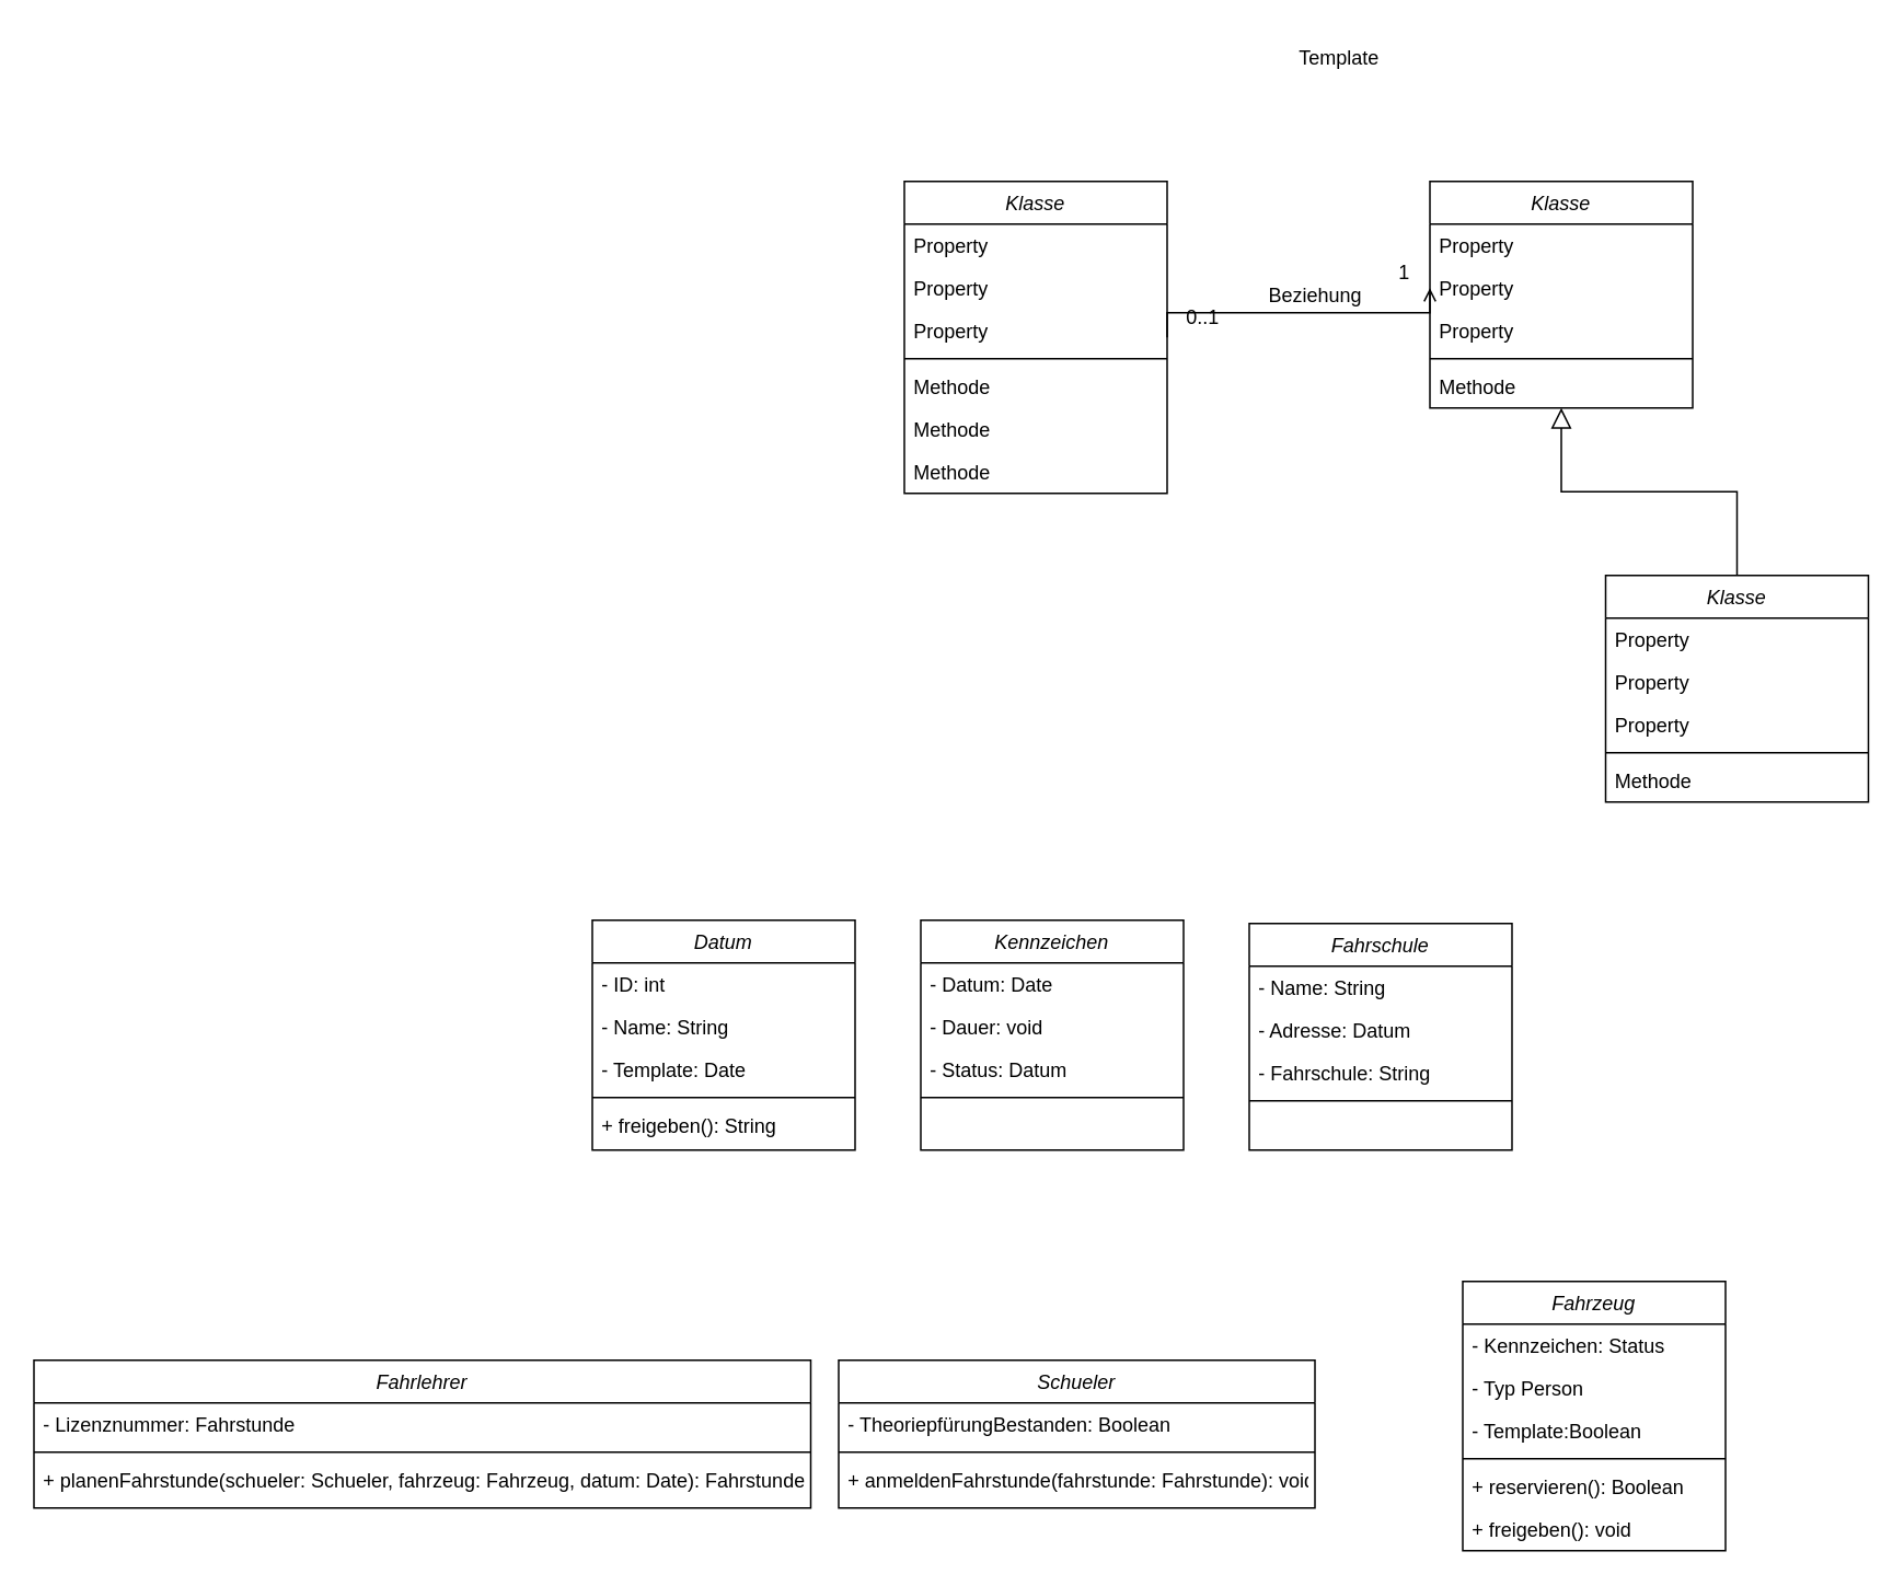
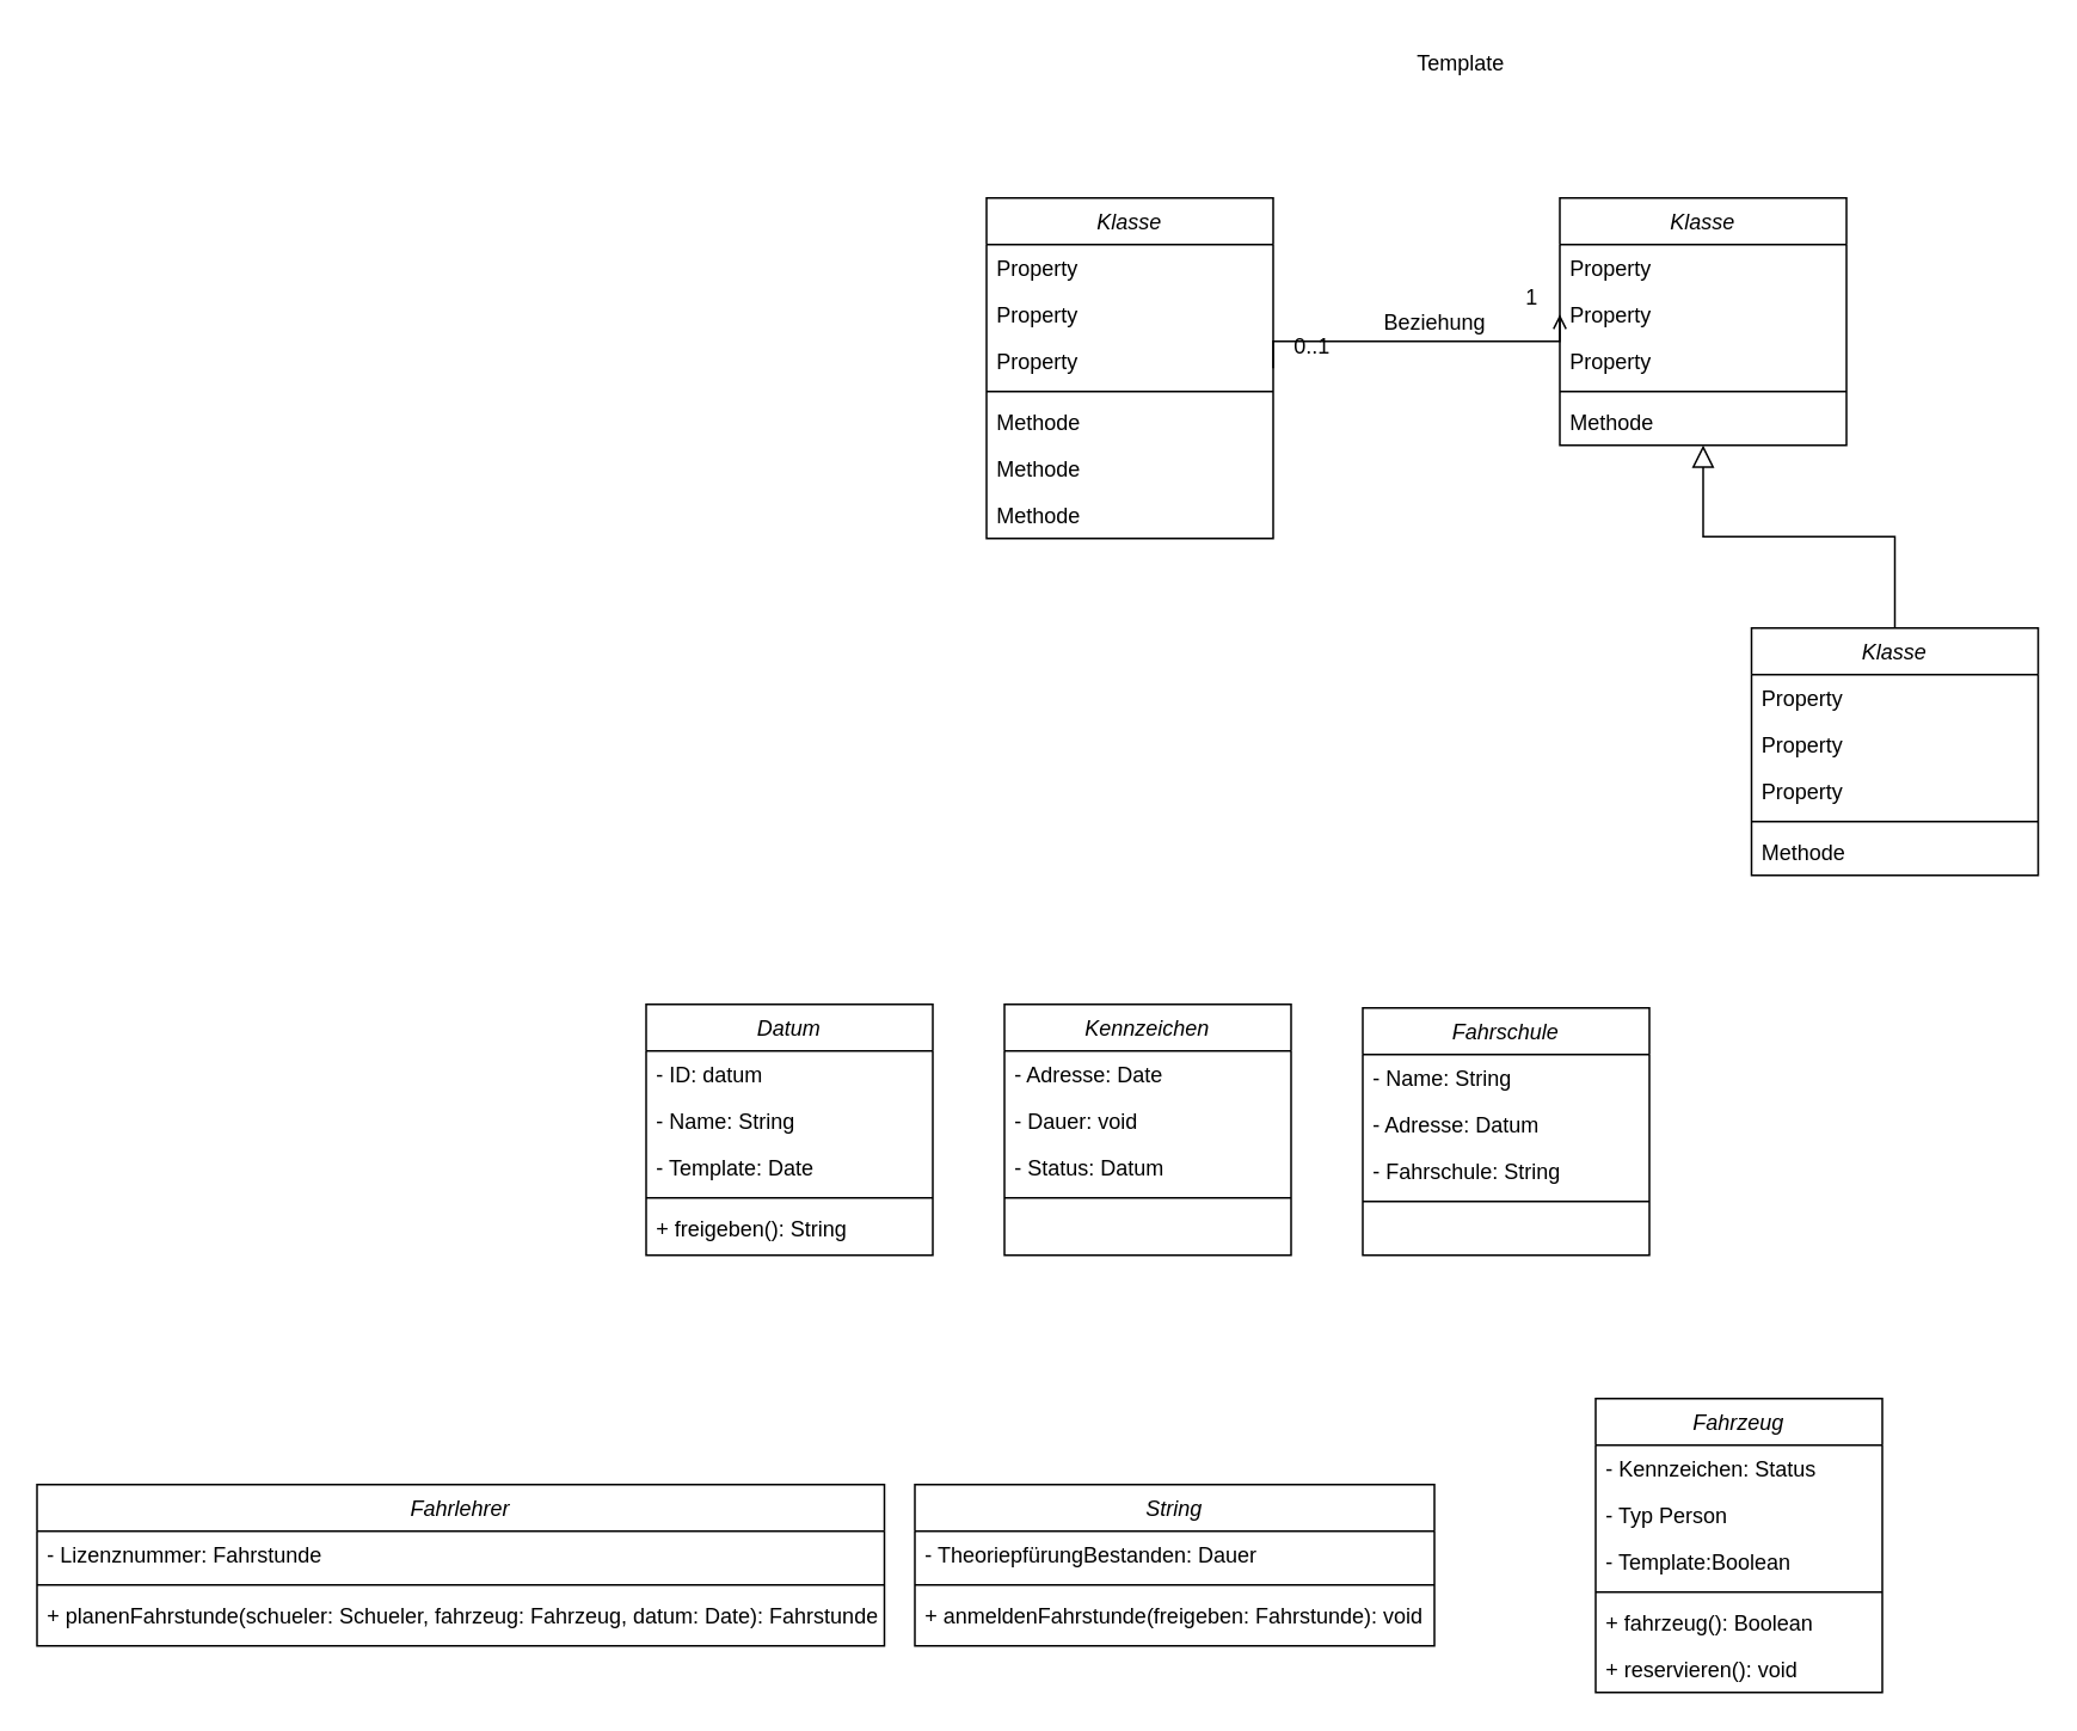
- <mxCell id="41" value="- ID: int" style="text;align=left;verticalAlign=top;spacingLeft=4;spacingRight=4;overflow=hidden;rotatable=0;points=[[0,0.5],[1,0.5]];portConstraint=eastwest;" vertex="1" parent="40"><mxGeometry y="26" width="160" height="26" as="geometry" /></mxCell>
+ <mxCell id="41" value="- ID: datum" style="text;align=left;verticalAlign=top;spacingLeft=4;spacingRight=4;overflow=hidden;rotatable=0;points=[[0,0.5],[1,0.5]];portConstraint=eastwest;" vertex="1" parent="40"><mxGeometry y="26" width="160" height="26" as="geometry" /></mxCell>
- <mxCell id="55" value="- Datum: Date" style="text;align=left;verticalAlign=top;spacingLeft=4;spacingRight=4;overflow=hidden;rotatable=0;points=[[0,0.5],[1,0.5]];portConstraint=eastwest;" vertex="1" parent="54"><mxGeometry y="26" width="160" height="26" as="geometry" /></mxCell>
+ <mxCell id="55" value="- Adresse: Date" style="text;align=left;verticalAlign=top;spacingLeft=4;spacingRight=4;overflow=hidden;rotatable=0;points=[[0,0.5],[1,0.5]];portConstraint=eastwest;" vertex="1" parent="54"><mxGeometry y="26" width="160" height="26" as="geometry" /></mxCell>
- <mxCell id="46" value="Schueler" style="swimlane;fontStyle=2;align=center;verticalAlign=top;childLayout=stackLayout;horizontal=1;startSize=26;horizontalStack=0;resizeParent=1;resizeLast=0;collapsible=1;marginBottom=0;rounded=0;shadow=0;strokeWidth=1;" vertex="1" parent="1"><mxGeometry x="510" y="828" width="290" height="90" as="geometry"><mxRectangle x="230" y="140" width="160" height="26" as="alternateBounds" /></mxGeometry></mxCell>
+ <mxCell id="46" value="String" style="swimlane;fontStyle=2;align=center;verticalAlign=top;childLayout=stackLayout;horizontal=1;startSize=26;horizontalStack=0;resizeParent=1;resizeLast=0;collapsible=1;marginBottom=0;rounded=0;shadow=0;strokeWidth=1;" vertex="1" parent="1"><mxGeometry x="510" y="828" width="290" height="90" as="geometry"><mxRectangle x="230" y="140" width="160" height="26" as="alternateBounds" /></mxGeometry></mxCell>
- <mxCell id="47" value="- TheoriepfürungBestanden: Boolean" style="text;align=left;verticalAlign=top;spacingLeft=4;spacingRight=4;overflow=hidden;rotatable=0;points=[[0,0.5],[1,0.5]];portConstraint=eastwest;" vertex="1" parent="46"><mxGeometry y="26" width="290" height="26" as="geometry" /></mxCell>
+ <mxCell id="47" value="- TheoriepfürungBestanden: Dauer" style="text;align=left;verticalAlign=top;spacingLeft=4;spacingRight=4;overflow=hidden;rotatable=0;points=[[0,0.5],[1,0.5]];portConstraint=eastwest;" vertex="1" parent="46"><mxGeometry y="26" width="290" height="26" as="geometry" /></mxCell>
- <mxCell id="49" value="+ anmeldenFahrstunde(fahrstunde: Fahrstunde): void" style="text;align=left;verticalAlign=top;spacingLeft=4;spacingRight=4;overflow=hidden;rotatable=0;points=[[0,0.5],[1,0.5]];portConstraint=eastwest;" vertex="1" parent="46"><mxGeometry y="60" width="290" height="26" as="geometry" /></mxCell>
+ <mxCell id="49" value="+ anmeldenFahrstunde(freigeben: Fahrstunde): void" style="text;align=left;verticalAlign=top;spacingLeft=4;spacingRight=4;overflow=hidden;rotatable=0;points=[[0,0.5],[1,0.5]];portConstraint=eastwest;" vertex="1" parent="46"><mxGeometry y="60" width="290" height="26" as="geometry" /></mxCell>
- <mxCell id="38" value="+ reservieren(): Boolean" style="text;align=left;verticalAlign=top;spacingLeft=4;spacingRight=4;overflow=hidden;rotatable=0;points=[[0,0.5],[1,0.5]];portConstraint=eastwest;" parent="33" vertex="1"><mxGeometry y="112" width="160" height="26" as="geometry" /></mxCell>
+ <mxCell id="38" value="+ fahrzeug(): Boolean" style="text;align=left;verticalAlign=top;spacingLeft=4;spacingRight=4;overflow=hidden;rotatable=0;points=[[0,0.5],[1,0.5]];portConstraint=eastwest;" parent="33" vertex="1"><mxGeometry y="112" width="160" height="26" as="geometry" /></mxCell>
- <mxCell id="39" value="+ freigeben(): void" style="text;align=left;verticalAlign=top;spacingLeft=4;spacingRight=4;overflow=hidden;rotatable=0;points=[[0,0.5],[1,0.5]];portConstraint=eastwest;" vertex="1" parent="33"><mxGeometry y="138" width="160" height="26" as="geometry" /></mxCell>
+ <mxCell id="39" value="+ reservieren(): void" style="text;align=left;verticalAlign=top;spacingLeft=4;spacingRight=4;overflow=hidden;rotatable=0;points=[[0,0.5],[1,0.5]];portConstraint=eastwest;" vertex="1" parent="33"><mxGeometry y="138" width="160" height="26" as="geometry" /></mxCell>
